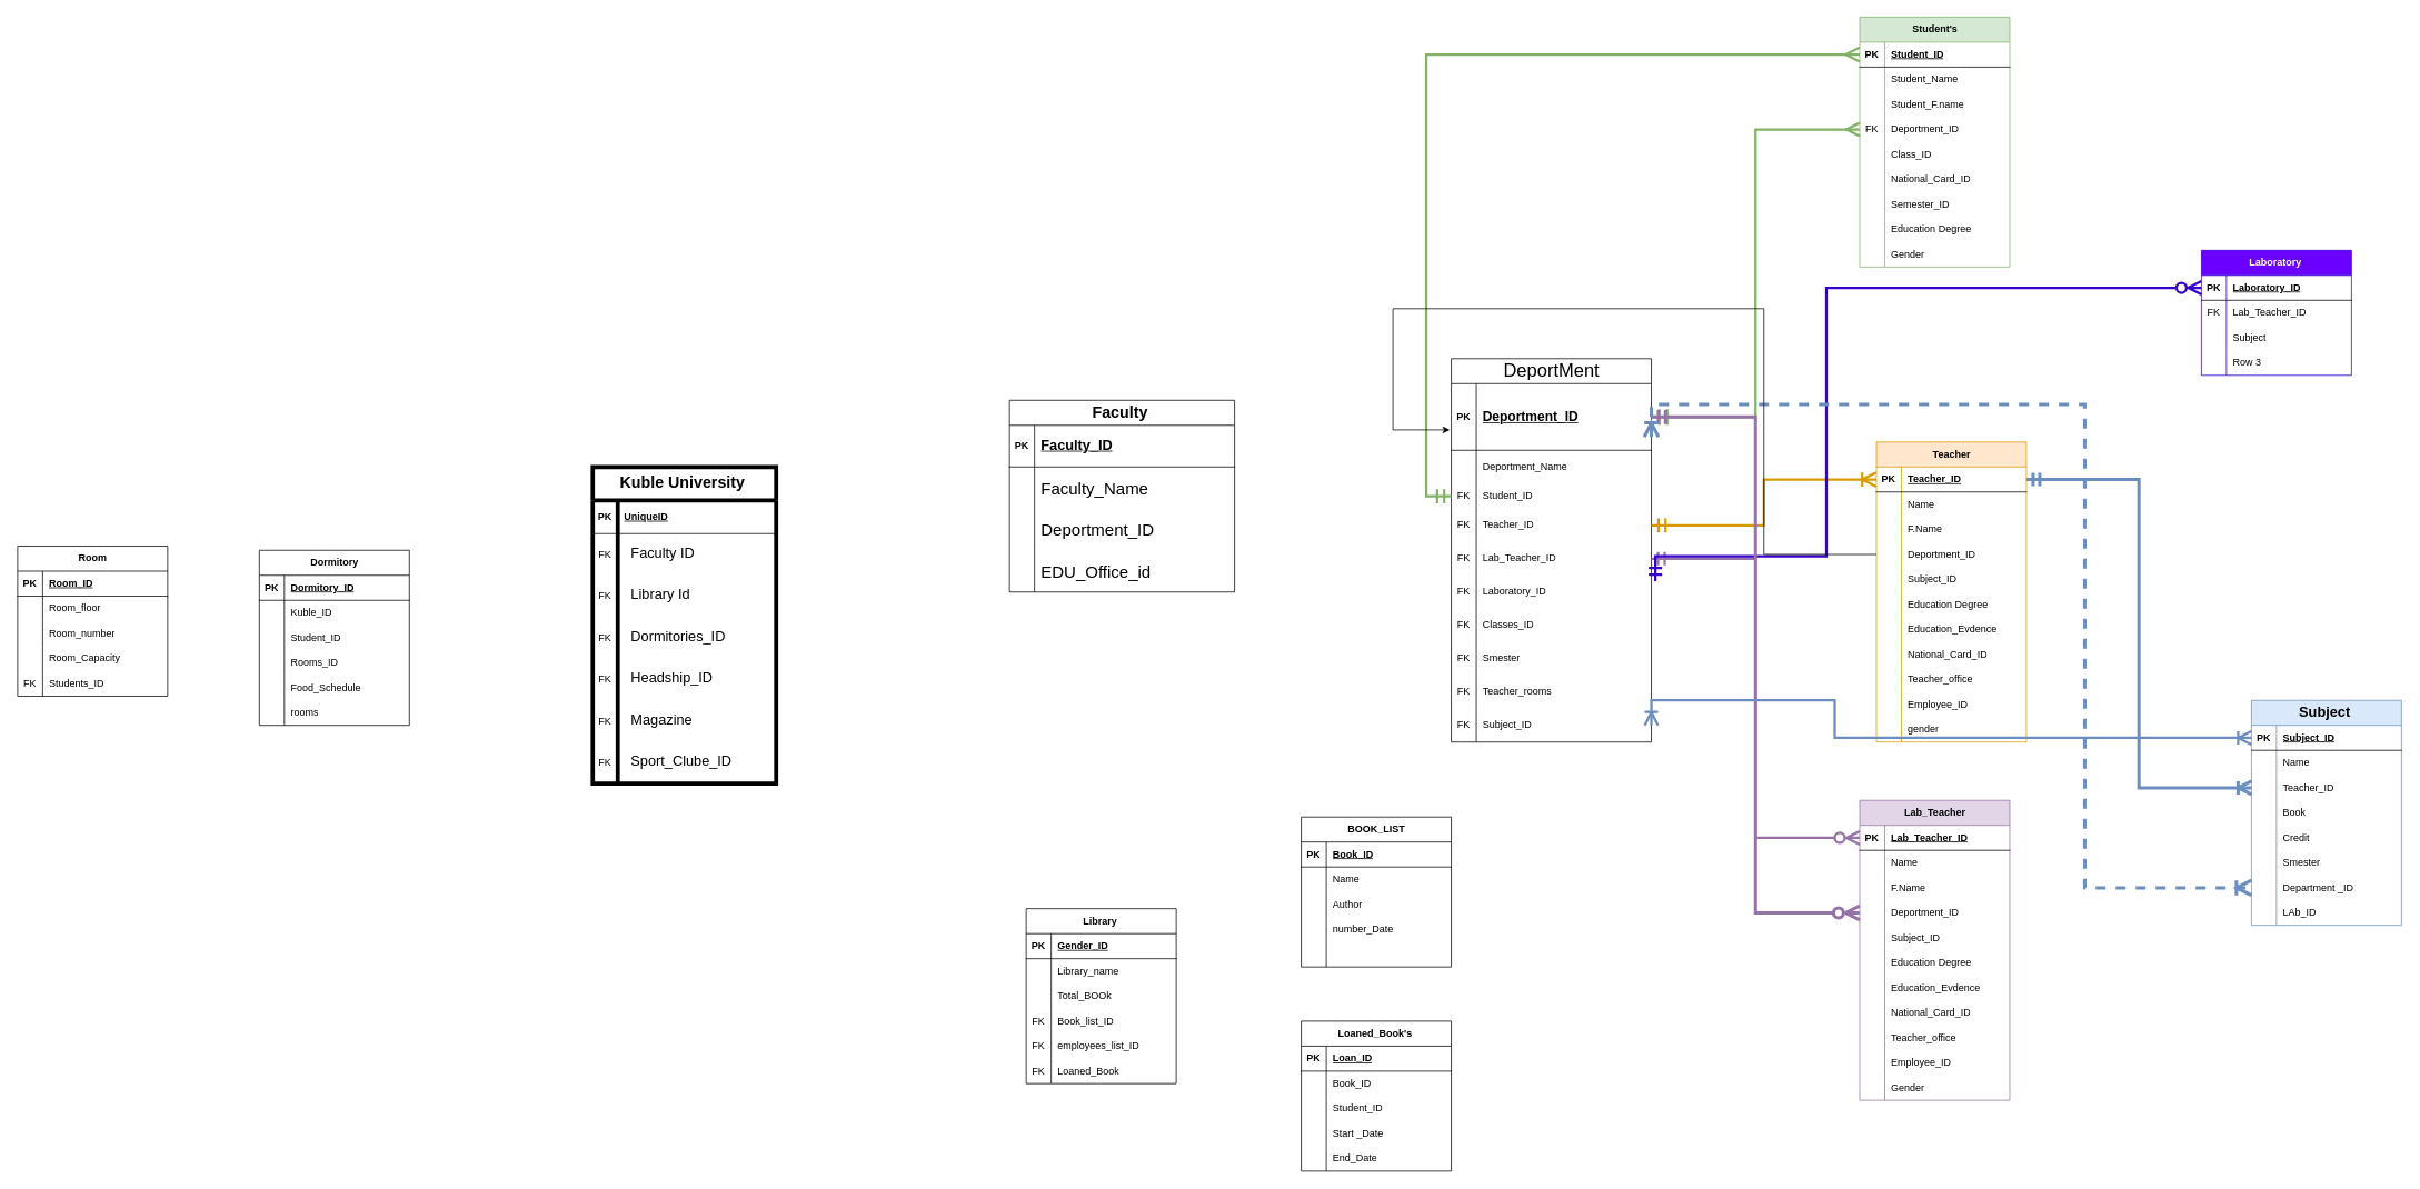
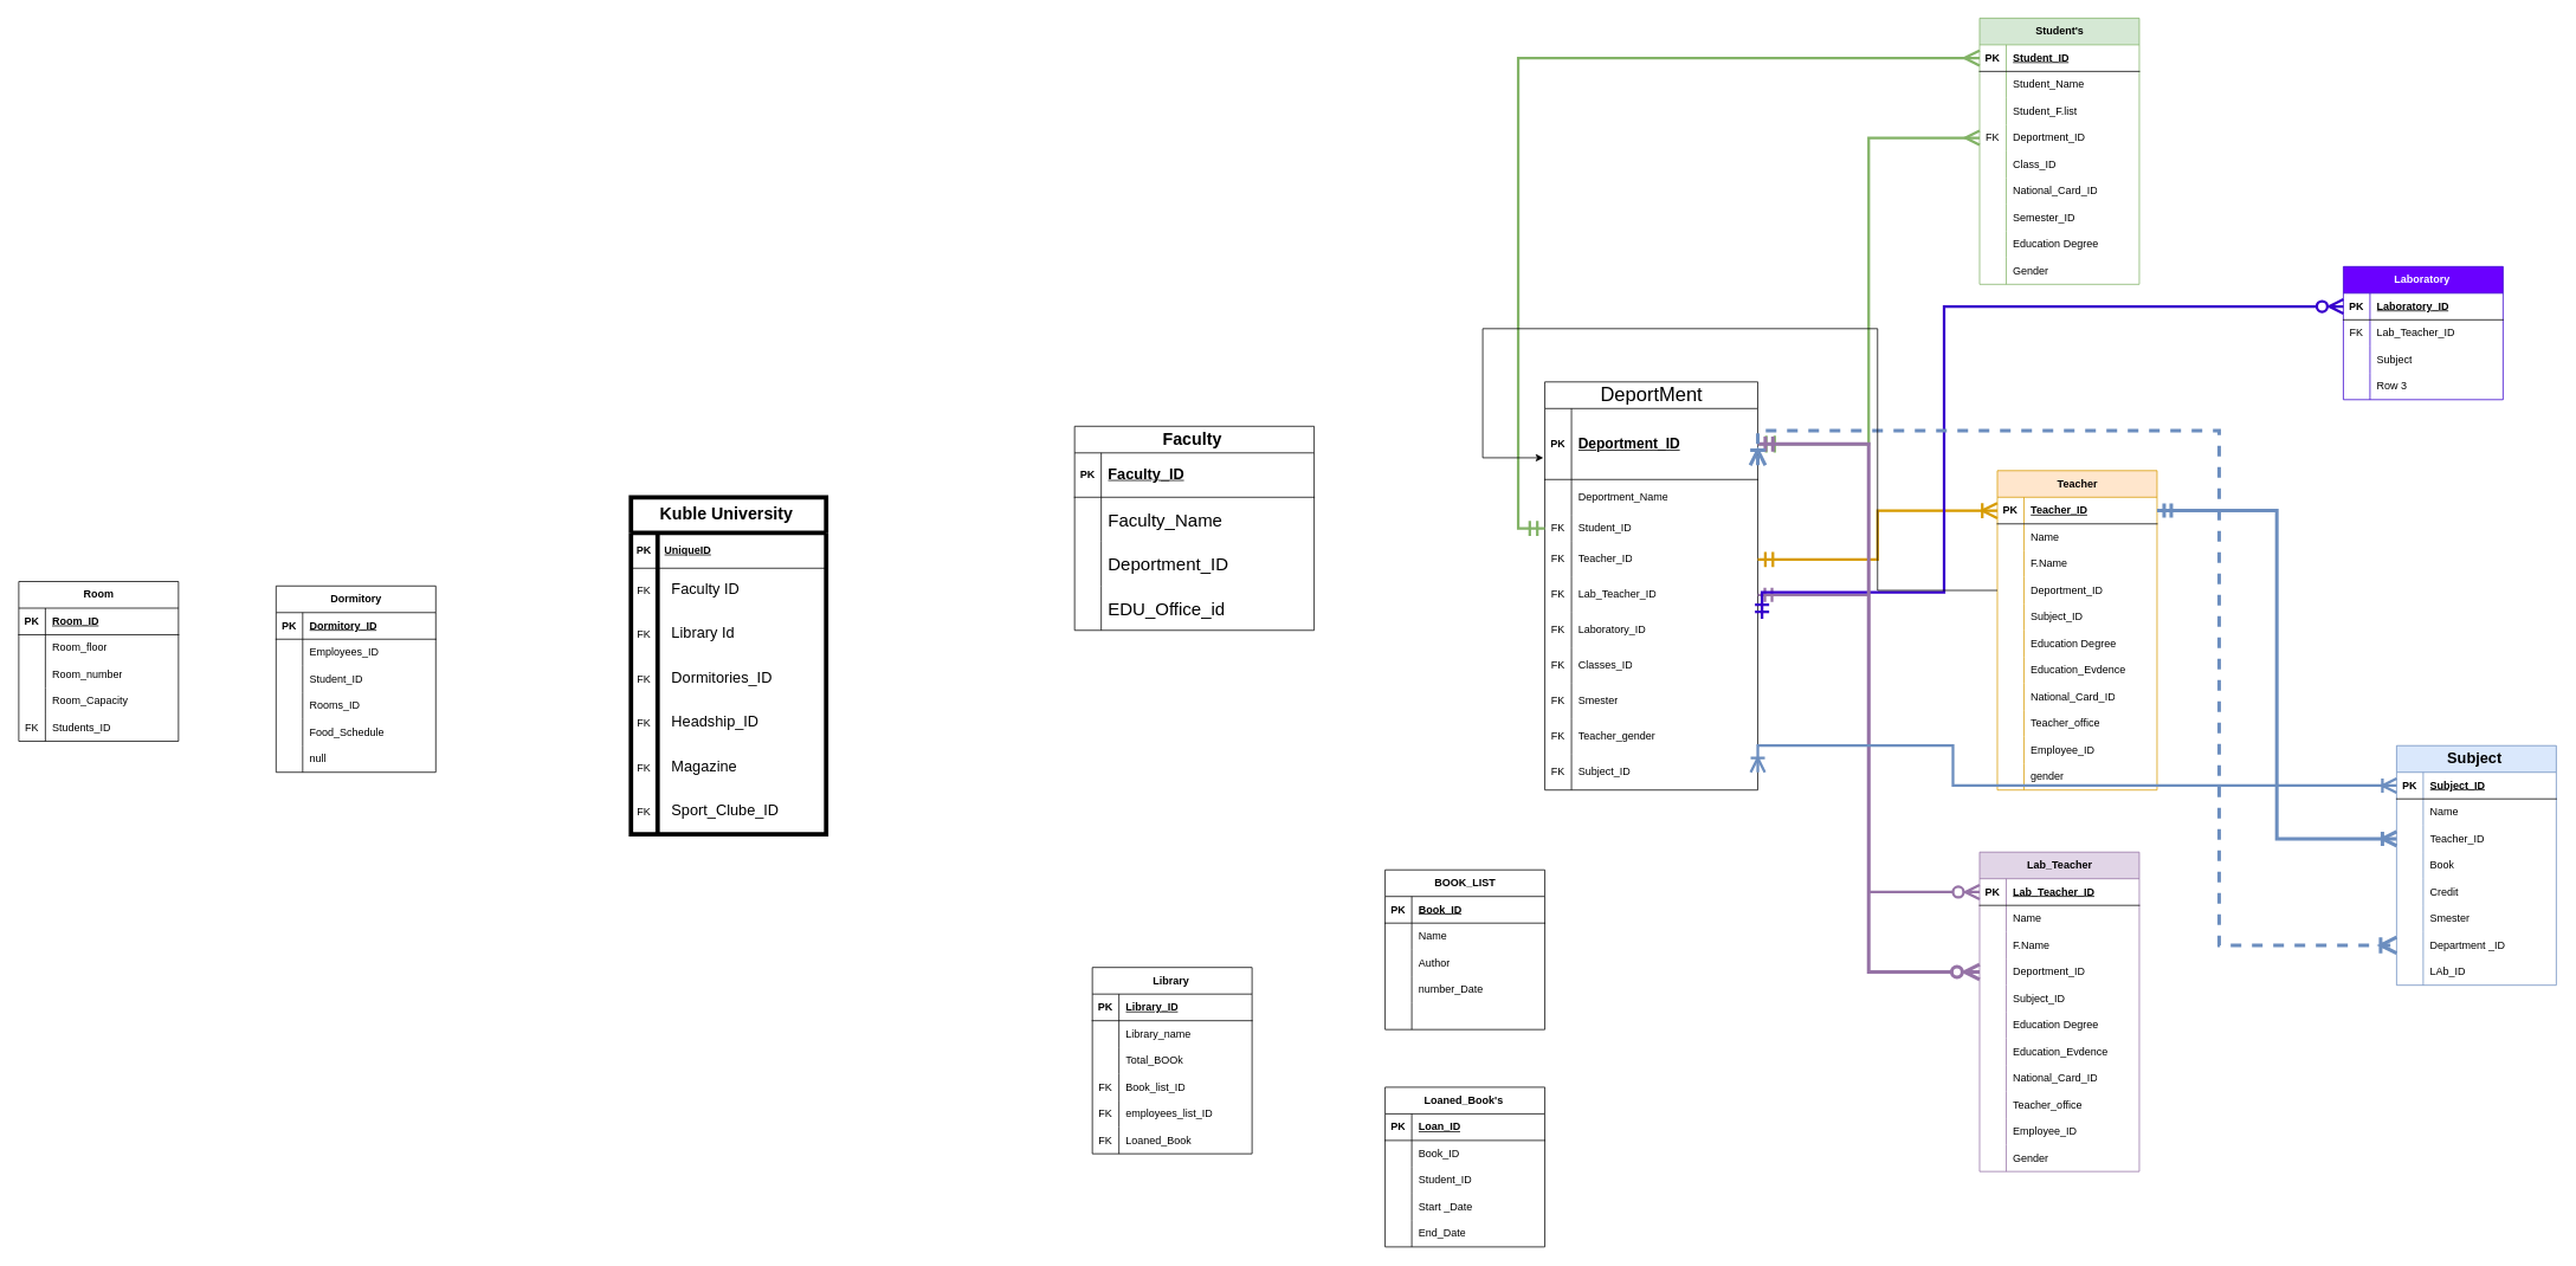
- <mxCell id="77" value="Student_F.name" style="shape=partialRectangle;connectable=0;fillColor=none;top=0;left=0;bottom=0;right=0;align=left;spacingLeft=6;overflow=hidden;whiteSpace=wrap;html=1;" parent="75" vertex="1"><mxGeometry x="30" width="150" height="30" as="geometry"><mxRectangle width="150" height="30" as="alternateBounds" /></mxGeometry></mxCell>
+ <mxCell id="77" value="Student_F.list" style="shape=partialRectangle;connectable=0;fillColor=none;top=0;left=0;bottom=0;right=0;align=left;spacingLeft=6;overflow=hidden;whiteSpace=wrap;html=1;" parent="75" vertex="1"><mxGeometry x="30" width="150" height="30" as="geometry"><mxRectangle width="150" height="30" as="alternateBounds" /></mxGeometry></mxCell>
- <mxCell id="259" value="Kuble_ID" style="shape=partialRectangle;connectable=0;fillColor=none;top=0;left=0;bottom=0;right=0;align=left;spacingLeft=6;overflow=hidden;whiteSpace=wrap;html=1;" parent="257" vertex="1"><mxGeometry x="30" width="150" height="30" as="geometry"><mxRectangle width="150" height="30" as="alternateBounds" /></mxGeometry></mxCell>
+ <mxCell id="259" value="Employees_ID" style="shape=partialRectangle;connectable=0;fillColor=none;top=0;left=0;bottom=0;right=0;align=left;spacingLeft=6;overflow=hidden;whiteSpace=wrap;html=1;" parent="257" vertex="1"><mxGeometry x="30" width="150" height="30" as="geometry"><mxRectangle width="150" height="30" as="alternateBounds" /></mxGeometry></mxCell>
- <mxCell id="64" value="Teacher_rooms" style="shape=partialRectangle;connectable=0;fillColor=none;top=0;left=0;bottom=0;right=0;align=left;spacingLeft=6;overflow=hidden;whiteSpace=wrap;html=1;" parent="62" vertex="1"><mxGeometry x="30" width="210" height="40" as="geometry"><mxRectangle width="210" height="40" as="alternateBounds" /></mxGeometry></mxCell>
+ <mxCell id="64" value="Teacher_gender" style="shape=partialRectangle;connectable=0;fillColor=none;top=0;left=0;bottom=0;right=0;align=left;spacingLeft=6;overflow=hidden;whiteSpace=wrap;html=1;" parent="62" vertex="1"><mxGeometry x="30" width="210" height="40" as="geometry"><mxRectangle width="210" height="40" as="alternateBounds" /></mxGeometry></mxCell>
- <mxCell id="271" value="rooms" style="shape=partialRectangle;connectable=0;fillColor=none;top=0;left=0;bottom=0;right=0;align=left;spacingLeft=6;overflow=hidden;whiteSpace=wrap;html=1;" parent="269" vertex="1"><mxGeometry x="30" width="150" height="30" as="geometry"><mxRectangle width="150" height="30" as="alternateBounds" /></mxGeometry></mxCell>
+ <mxCell id="271" value="null" style="shape=partialRectangle;connectable=0;fillColor=none;top=0;left=0;bottom=0;right=0;align=left;spacingLeft=6;overflow=hidden;whiteSpace=wrap;html=1;" parent="269" vertex="1"><mxGeometry x="30" width="150" height="30" as="geometry"><mxRectangle width="150" height="30" as="alternateBounds" /></mxGeometry></mxCell>
- <mxCell id="205" value="Gender_ID" style="shape=partialRectangle;connectable=0;fillColor=none;top=0;left=0;bottom=0;right=0;align=left;spacingLeft=6;fontStyle=5;overflow=hidden;whiteSpace=wrap;html=1;" parent="203" vertex="1"><mxGeometry x="30" width="150" height="30" as="geometry"><mxRectangle width="150" height="30" as="alternateBounds" /></mxGeometry></mxCell>
+ <mxCell id="205" value="Library_ID" style="shape=partialRectangle;connectable=0;fillColor=none;top=0;left=0;bottom=0;right=0;align=left;spacingLeft=6;fontStyle=5;overflow=hidden;whiteSpace=wrap;html=1;" parent="203" vertex="1"><mxGeometry x="30" width="150" height="30" as="geometry"><mxRectangle width="150" height="30" as="alternateBounds" /></mxGeometry></mxCell>
